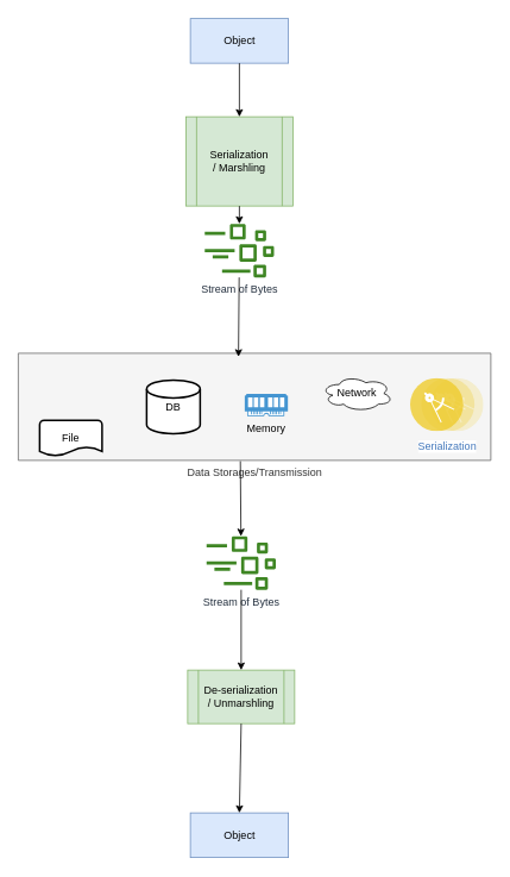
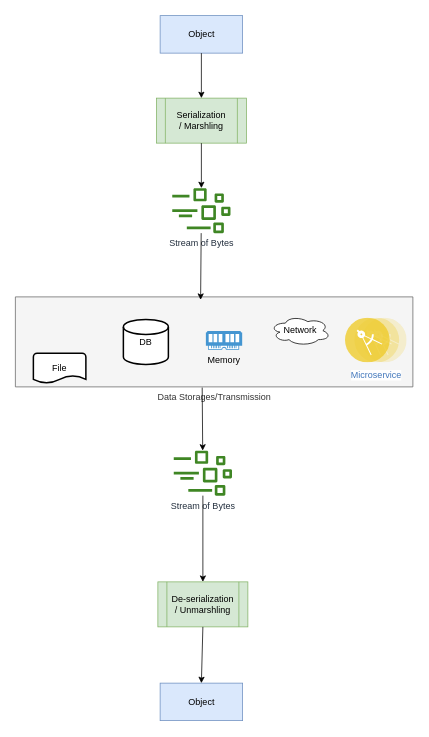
- <mxCell id="4" value="Serialization &lt;br&gt;/ Marshling" style="shape=process;whiteSpace=wrap;html=1;backgroundOutline=1;fillColor=#d5e8d4;strokeColor=#82b366;" vertex="1" parent="1"><mxGeometry x="208" y="130" width="120" height="100" as="geometry" /></mxCell>
+ <mxCell id="4" value="Serialization &lt;br&gt;/ Marshling" style="shape=process;whiteSpace=wrap;html=1;backgroundOutline=1;fillColor=#d5e8d4;strokeColor=#82b366;" vertex="1" parent="1"><mxGeometry x="208" y="130" width="120" height="60" as="geometry" /></mxCell>
- <mxCell id="19" value="Serialization" style="aspect=fixed;perimeter=ellipsePerimeter;html=1;align=center;shadow=0;dashed=0;fontColor=#4277BB;labelBackgroundColor=#ffffff;fontSize=12;spacingTop=3;image;image=img/lib/ibm/applications/microservice.svg;" vertex="1" parent="1"><mxGeometry x="460" y="423" width="82.2" height="60" as="geometry" /></mxCell>
+ <mxCell id="19" value="Microservice" style="aspect=fixed;perimeter=ellipsePerimeter;html=1;align=center;shadow=0;dashed=0;fontColor=#4277BB;labelBackgroundColor=#ffffff;fontSize=12;spacingTop=3;image;image=img/lib/ibm/applications/microservice.svg;" vertex="1" parent="1"><mxGeometry x="460" y="423" width="82.2" height="60" as="geometry" /></mxCell>
- <mxCell id="14" value="De-serialization&lt;br&gt;/ Unmarshling" style="shape=process;whiteSpace=wrap;html=1;backgroundOutline=1;fillColor=#d5e8d4;strokeColor=#82b366;" vertex="1" parent="1"><mxGeometry x="210" y="750" width="120" height="60" as="geometry" /></mxCell>
+ <mxCell id="14" value="De-serialization&lt;br&gt;/ Unmarshling" style="shape=process;whiteSpace=wrap;html=1;backgroundOutline=1;fillColor=#d5e8d4;strokeColor=#82b366;" vertex="1" parent="1"><mxGeometry x="210" y="775" width="120" height="60" as="geometry" /></mxCell>
